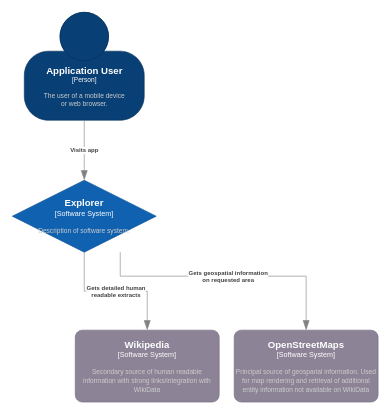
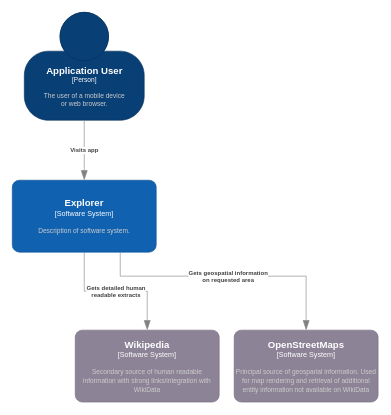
- <mxCell id="2" value="&lt;font style=&quot;font-size: 16px&quot;&gt;&lt;b&gt;Explorer&lt;/b&gt;&lt;/font&gt;&lt;div&gt;[Software System]&lt;/div&gt;&lt;br&gt;&lt;div&gt;&lt;font style=&quot;font-size: 11px&quot;&gt;&lt;font color=&quot;#cccccc&quot;&gt;Description of software system.&lt;/font&gt;&lt;/div&gt;" style="rhombus;whiteSpace=wrap;html=1;labelBackgroundColor=none;fillColor=#1061B0;fontColor=#ffffff;align=center;arcSize=10;strokeColor=#0D5091;metaEdit=1;metaData={&quot;c4Type&quot;:{&quot;editable&quot;:false}};resizable=0;points=[[0.25,0,0],[0.5,0,0],[0.75,0,0],[1,0.25,0],[1,0.5,0],[1,0.75,0],[0.75,1,0],[0.5,1,0],[0.25,1,0],[0,0.75,0],[0,0.5,0],[0,0.25,0]];" parent="1" vertex="1"><mxGeometry x="20" y="300" width="240" height="120" as="geometry" /></mxCell>
+ <mxCell id="2" value="&lt;font style=&quot;font-size: 16px&quot;&gt;&lt;b&gt;Explorer&lt;/b&gt;&lt;/font&gt;&lt;div&gt;[Software System]&lt;/div&gt;&lt;br&gt;&lt;div&gt;&lt;font style=&quot;font-size: 11px&quot;&gt;&lt;font color=&quot;#cccccc&quot;&gt;Description of software system.&lt;/font&gt;&lt;/div&gt;" style="rounded=1;whiteSpace=wrap;html=1;labelBackgroundColor=none;fillColor=#1061B0;fontColor=#ffffff;align=center;arcSize=10;strokeColor=#0D5091;metaEdit=1;metaData={&quot;c4Type&quot;:{&quot;editable&quot;:false}};resizable=0;points=[[0.25,0,0],[0.5,0,0],[0.75,0,0],[1,0.25,0],[1,0.5,0],[1,0.75,0],[0.75,1,0],[0.5,1,0],[0.25,1,0],[0,0.75,0],[0,0.5,0],[0,0.25,0]];" parent="1" vertex="1"><mxGeometry x="20" y="300" width="240" height="120" as="geometry" /></mxCell>
